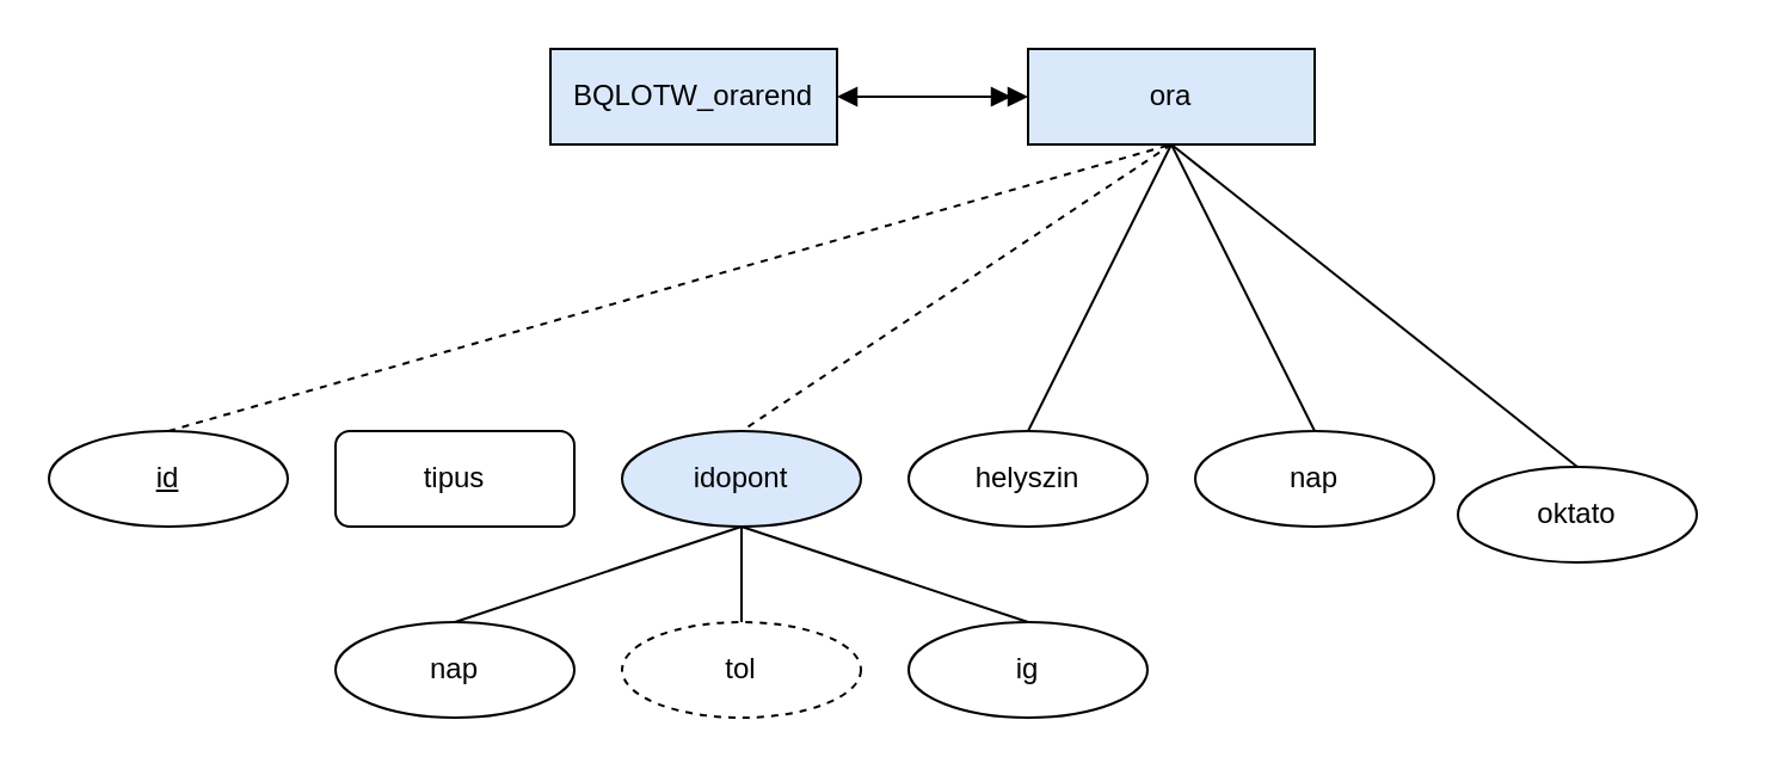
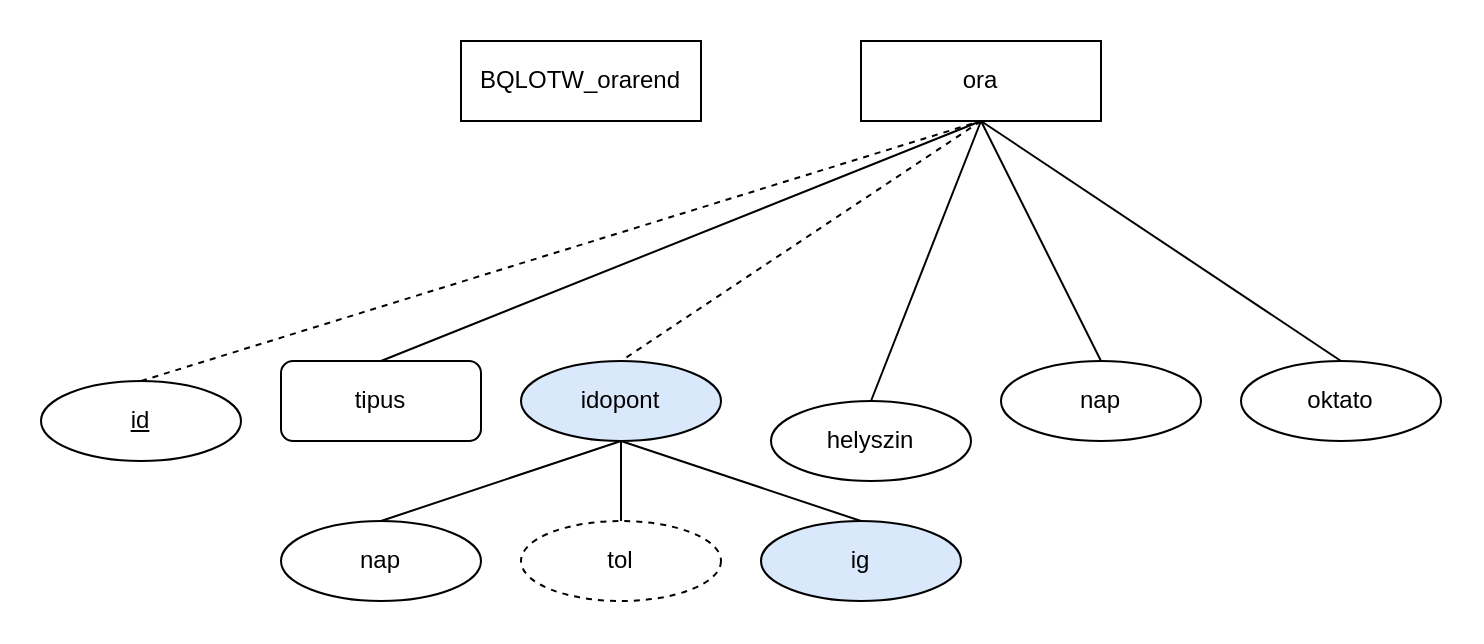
- <mxCell id="3" value="BQLOTW_orarend" style="whiteSpace=wrap;html=1;align=center;fillColor=#dae8fc;" vertex="1" parent="1"><mxGeometry x="230" y="20" width="120" height="40" as="geometry" /></mxCell>
+ <mxCell id="3" value="BQLOTW_orarend" style="whiteSpace=wrap;html=1;align=center;" vertex="1" parent="1"><mxGeometry x="230" y="20" width="120" height="40" as="geometry" /></mxCell>
- <mxCell id="4" value="" style="fontSize=12;html=1;endArrow=doubleBlock;rounded=0;endFill=1;startArrow=block;startFill=1;exitX=1;exitY=0.5;exitDx=0;exitDy=0;entryX=0;entryY=0.5;entryDx=0;entryDy=0;" edge="1" parent="1" source="3" target="2"><mxGeometry width="100" height="100" relative="1" as="geometry"><mxPoint x="350" y="90" as="sourcePoint" /><mxPoint x="450" y="-10" as="targetPoint" /></mxGeometry></mxCell>
- <mxCell id="2" value="ora" style="whiteSpace=wrap;html=1;align=center;fillColor=#dae8fc;" vertex="1" parent="1"><mxGeometry x="430" y="20" width="120" height="40" as="geometry" /></mxCell>
+ <mxCell id="2" value="ora" style="whiteSpace=wrap;html=1;align=center;" vertex="1" parent="1"><mxGeometry x="430" y="20" width="120" height="40" as="geometry" /></mxCell>
+ <mxCell id="16" value="" style="endArrow=none;html=1;rounded=0;entryX=0.5;entryY=1;entryDx=0;entryDy=0;exitX=0.5;exitY=0;exitDx=0;exitDy=0;" edge="1" parent="1" source="6" target="2"><mxGeometry relative="1" as="geometry"><mxPoint x="310" y="250" as="sourcePoint" /><mxPoint x="470" y="250" as="targetPoint" /></mxGeometry></mxCell>
- <mxCell id="5" value="id" style="ellipse;whiteSpace=wrap;html=1;align=center;fontStyle=4;" vertex="1" parent="1"><mxGeometry x="20" y="180" width="100" height="40" as="geometry" /></mxCell>
+ <mxCell id="5" value="id" style="ellipse;whiteSpace=wrap;html=1;align=center;fontStyle=4;" vertex="1" parent="1"><mxGeometry x="20" y="190" width="100" height="40" as="geometry" /></mxCell>
- <mxCell id="11" value="helyszin" style="ellipse;whiteSpace=wrap;html=1;align=center;fontStyle=0;" vertex="1" parent="1"><mxGeometry x="380" y="180" width="100" height="40" as="geometry" /></mxCell>
+ <mxCell id="11" value="helyszin" style="ellipse;whiteSpace=wrap;html=1;align=center;fontStyle=0;" vertex="1" parent="1"><mxGeometry x="385" y="200" width="100" height="40" as="geometry" /></mxCell>
- <mxCell id="13" value="oktato" style="ellipse;whiteSpace=wrap;html=1;align=center;fontStyle=0;" vertex="1" parent="1"><mxGeometry x="610" y="195" width="100" height="40" as="geometry" /></mxCell>
+ <mxCell id="13" value="oktato" style="ellipse;whiteSpace=wrap;html=1;align=center;fontStyle=0;" vertex="1" parent="1"><mxGeometry x="620" y="180" width="100" height="40" as="geometry" /></mxCell>
- <mxCell id="10" value="ig" style="ellipse;whiteSpace=wrap;html=1;align=center;fontStyle=0;" vertex="1" parent="1"><mxGeometry x="380" y="260" width="100" height="40" as="geometry" /></mxCell>
+ <mxCell id="10" value="ig" style="ellipse;whiteSpace=wrap;html=1;align=center;fontStyle=0;fillColor=#dae8fc;" vertex="1" parent="1"><mxGeometry x="380" y="260" width="100" height="40" as="geometry" /></mxCell>
